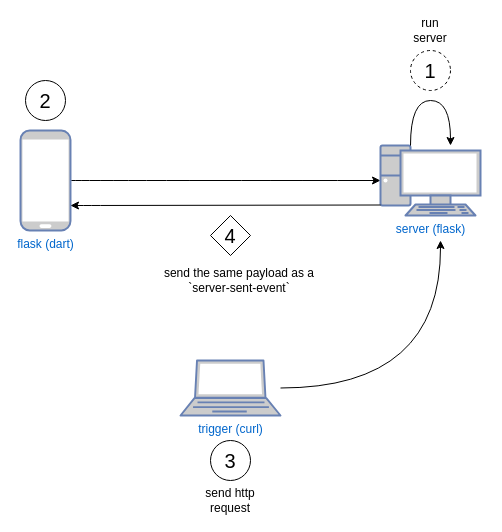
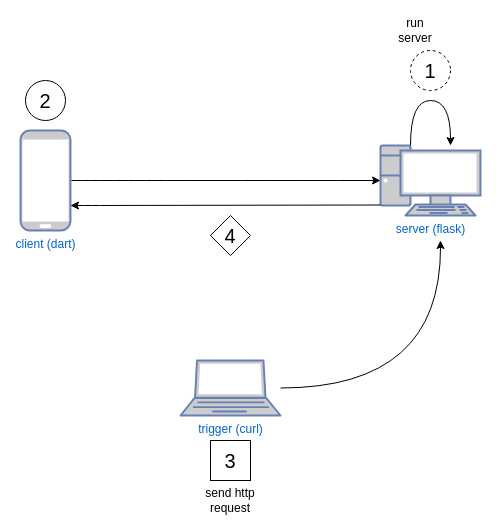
- <mxCell id="9" value="run server" style="text;html=1;strokeColor=none;fillColor=none;align=center;verticalAlign=middle;whiteSpace=wrap;rounded=0;" vertex="1" parent="1"><mxGeometry x="410" y="20" width="40" height="20" as="geometry" /></mxCell>
+ <mxCell id="9" value="run server" style="text;html=1;strokeColor=none;fillColor=none;align=center;verticalAlign=middle;whiteSpace=wrap;rounded=0;" vertex="1" parent="1"><mxGeometry x="395" y="20" width="40" height="20" as="geometry" /></mxCell>
- <mxCell id="3" value="flask (dart)" style="fontColor=#0066CC;verticalAlign=top;verticalLabelPosition=bottom;labelPosition=center;align=center;html=1;outlineConnect=0;fillColor=#CCCCCC;strokeColor=#6881B3;gradientColor=none;gradientDirection=north;strokeWidth=2;shape=mxgraph.networks.mobile;" vertex="1" parent="1"><mxGeometry x="20" y="130" width="50" height="100" as="geometry" /></mxCell>
+ <mxCell id="3" value="client (dart)" style="fontColor=#0066CC;verticalAlign=top;verticalLabelPosition=bottom;labelPosition=center;align=center;html=1;outlineConnect=0;fillColor=#CCCCCC;strokeColor=#6881B3;gradientColor=none;gradientDirection=north;strokeWidth=2;shape=mxgraph.networks.mobile;" vertex="1" parent="1"><mxGeometry x="20" y="130" width="50" height="100" as="geometry" /></mxCell>
- <mxCell id="15" value="send the same payload as a `server-sent-event`" style="text;html=1;strokeColor=none;fillColor=none;align=center;verticalAlign=middle;whiteSpace=wrap;rounded=0;" vertex="1" parent="1"><mxGeometry x="160" y="260" width="157.5" height="40" as="geometry" /></mxCell>
- <mxCell id="11" value="&lt;font style=&quot;font-size: 20px&quot;&gt;3&lt;/font&gt;" style="ellipse;whiteSpace=wrap;html=1;aspect=fixed;" vertex="1" parent="1"><mxGeometry x="210" y="440" width="40" height="40" as="geometry" /></mxCell>
+ <mxCell id="11" value="&lt;font style=&quot;font-size: 20px&quot;&gt;3&lt;/font&gt;" style="whiteSpace=wrap;html=1;aspect=fixed;rounded=0;" vertex="1" parent="1"><mxGeometry x="210" y="440" width="40" height="40" as="geometry" /></mxCell>
